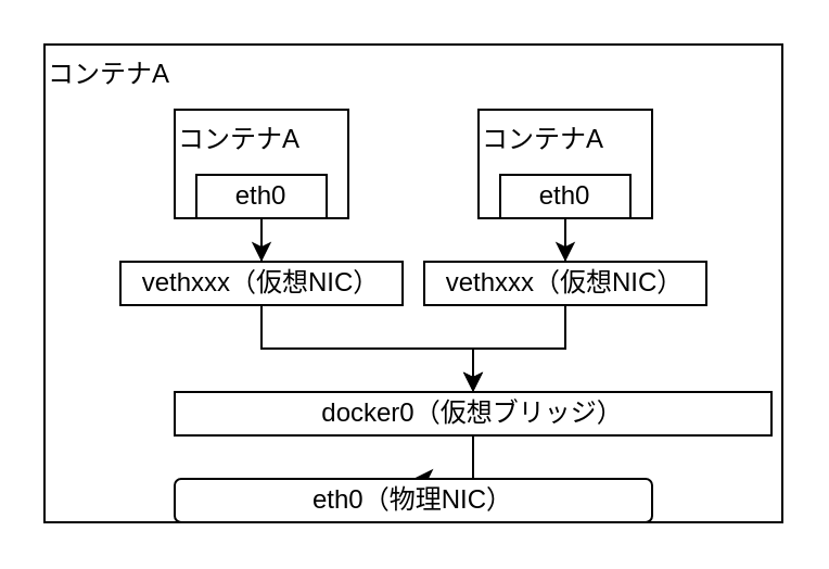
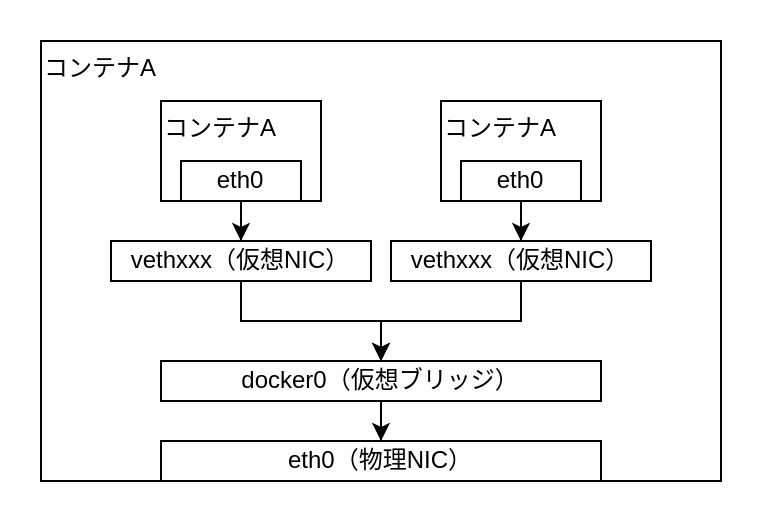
- <mxCell id="14" value="docker0（仮想ブリッジ）" style="rounded=0;whiteSpace=wrap;html=1;align=center;verticalAlign=middle;" vertex="1" parent="1"><mxGeometry x="80" y="180" width="275" height="20" as="geometry" /></mxCell>
+ <mxCell id="14" value="docker0（仮想ブリッジ）" style="rounded=0;whiteSpace=wrap;html=1;align=center;verticalAlign=middle;" vertex="1" parent="1"><mxGeometry x="80" y="180" width="220" height="20" as="geometry" /></mxCell>
- <mxCell id="15" value="eth0（物理NIC）" style="whiteSpace=wrap;html=1;align=center;verticalAlign=middle;rounded=1;" vertex="1" parent="1"><mxGeometry x="80" y="220" width="220" height="20" as="geometry" /></mxCell>
+ <mxCell id="15" value="eth0（物理NIC）" style="rounded=0;whiteSpace=wrap;html=1;align=center;verticalAlign=middle;" vertex="1" parent="1"><mxGeometry x="80" y="220" width="220" height="20" as="geometry" /></mxCell>
